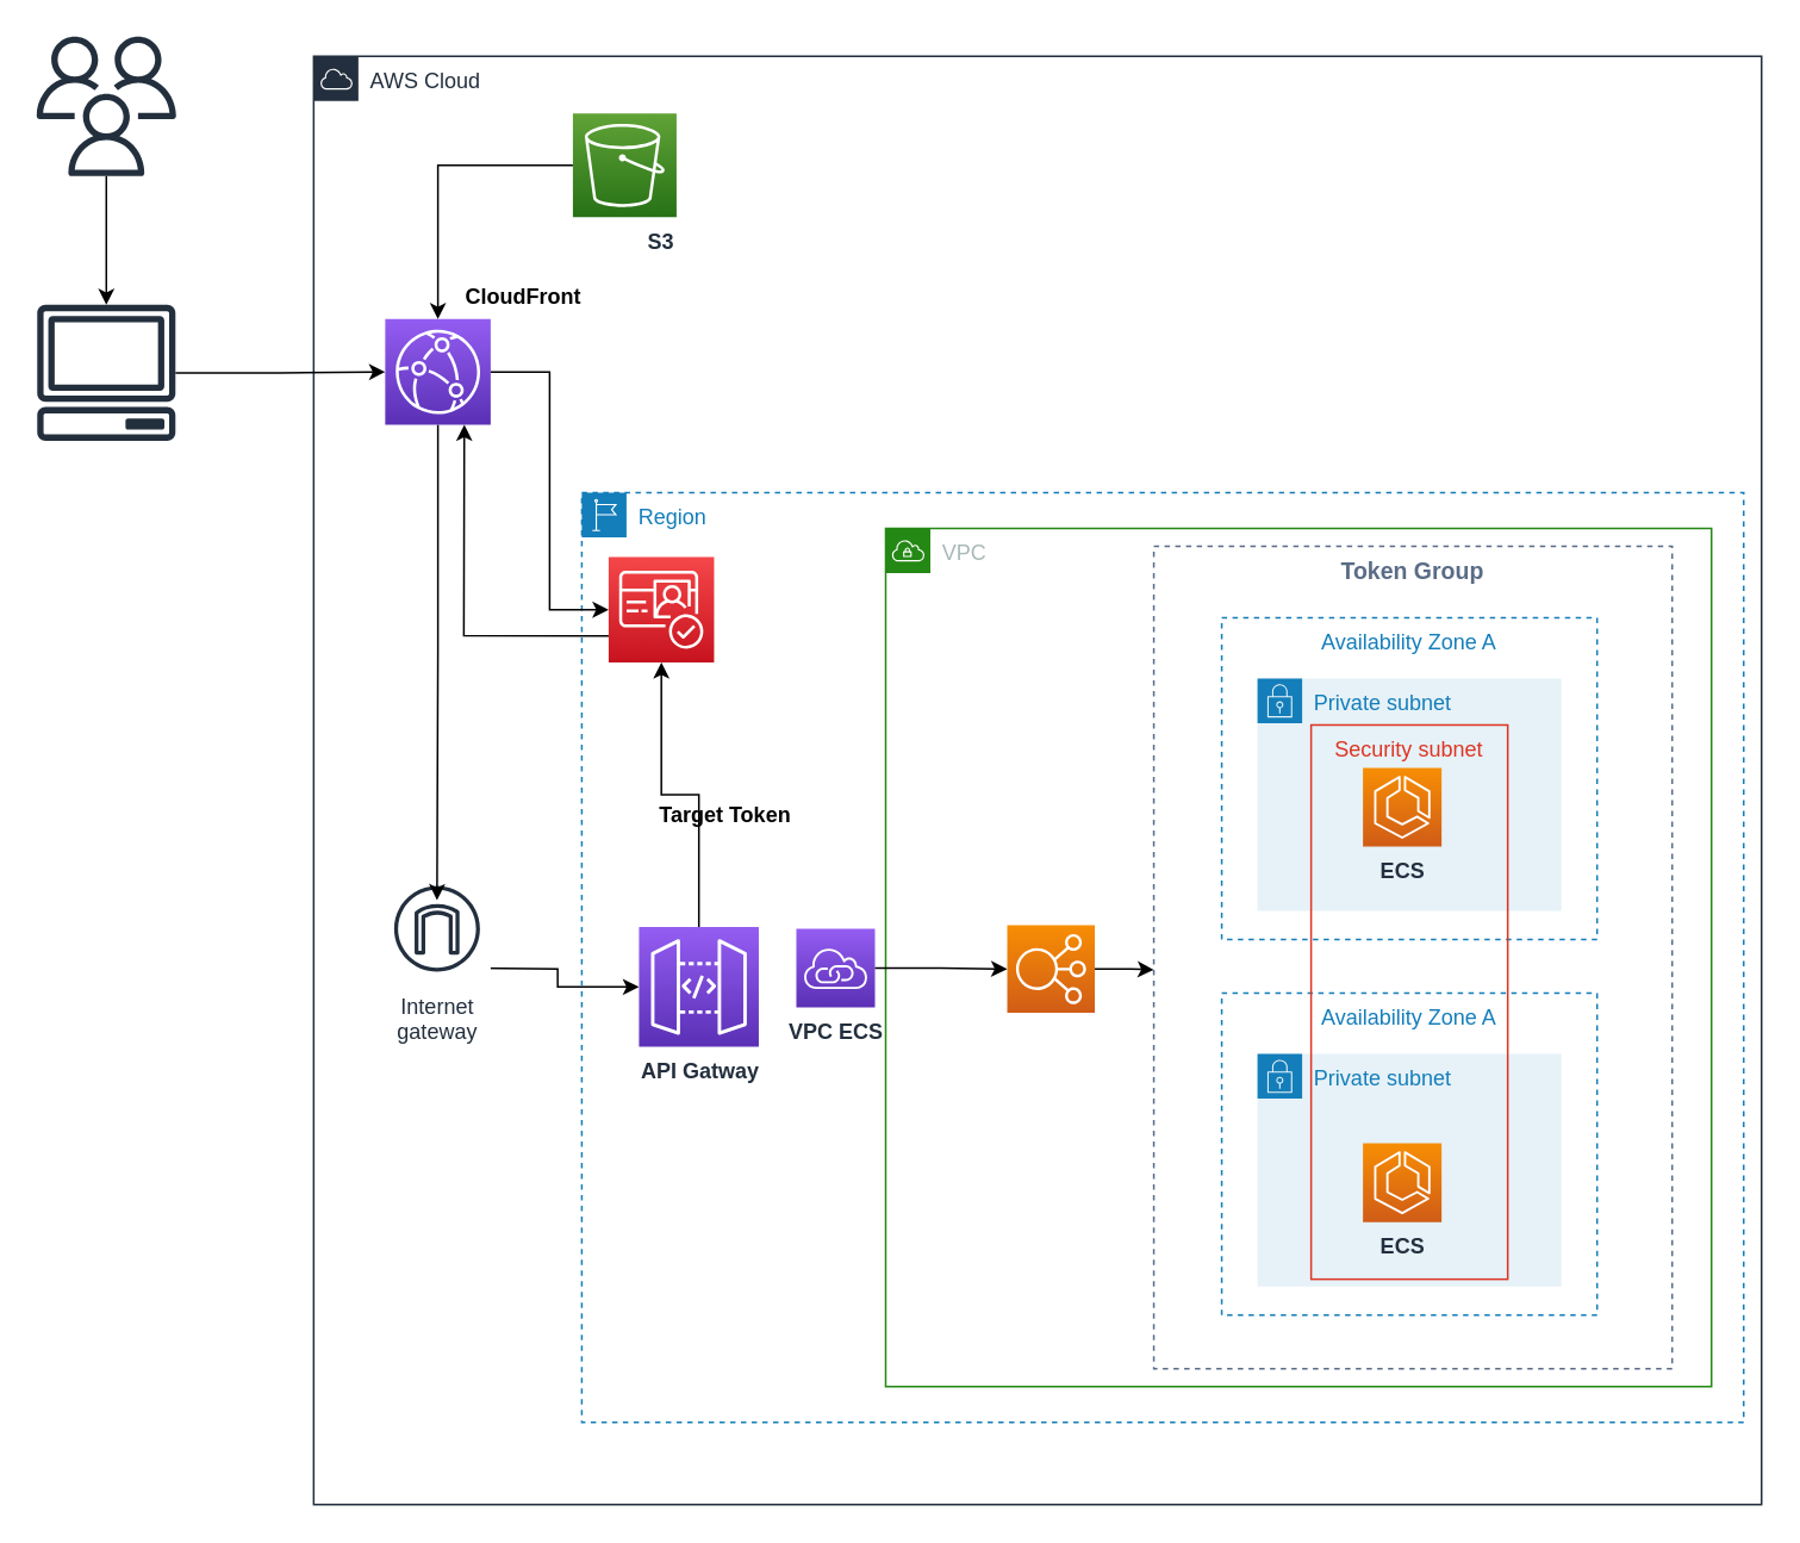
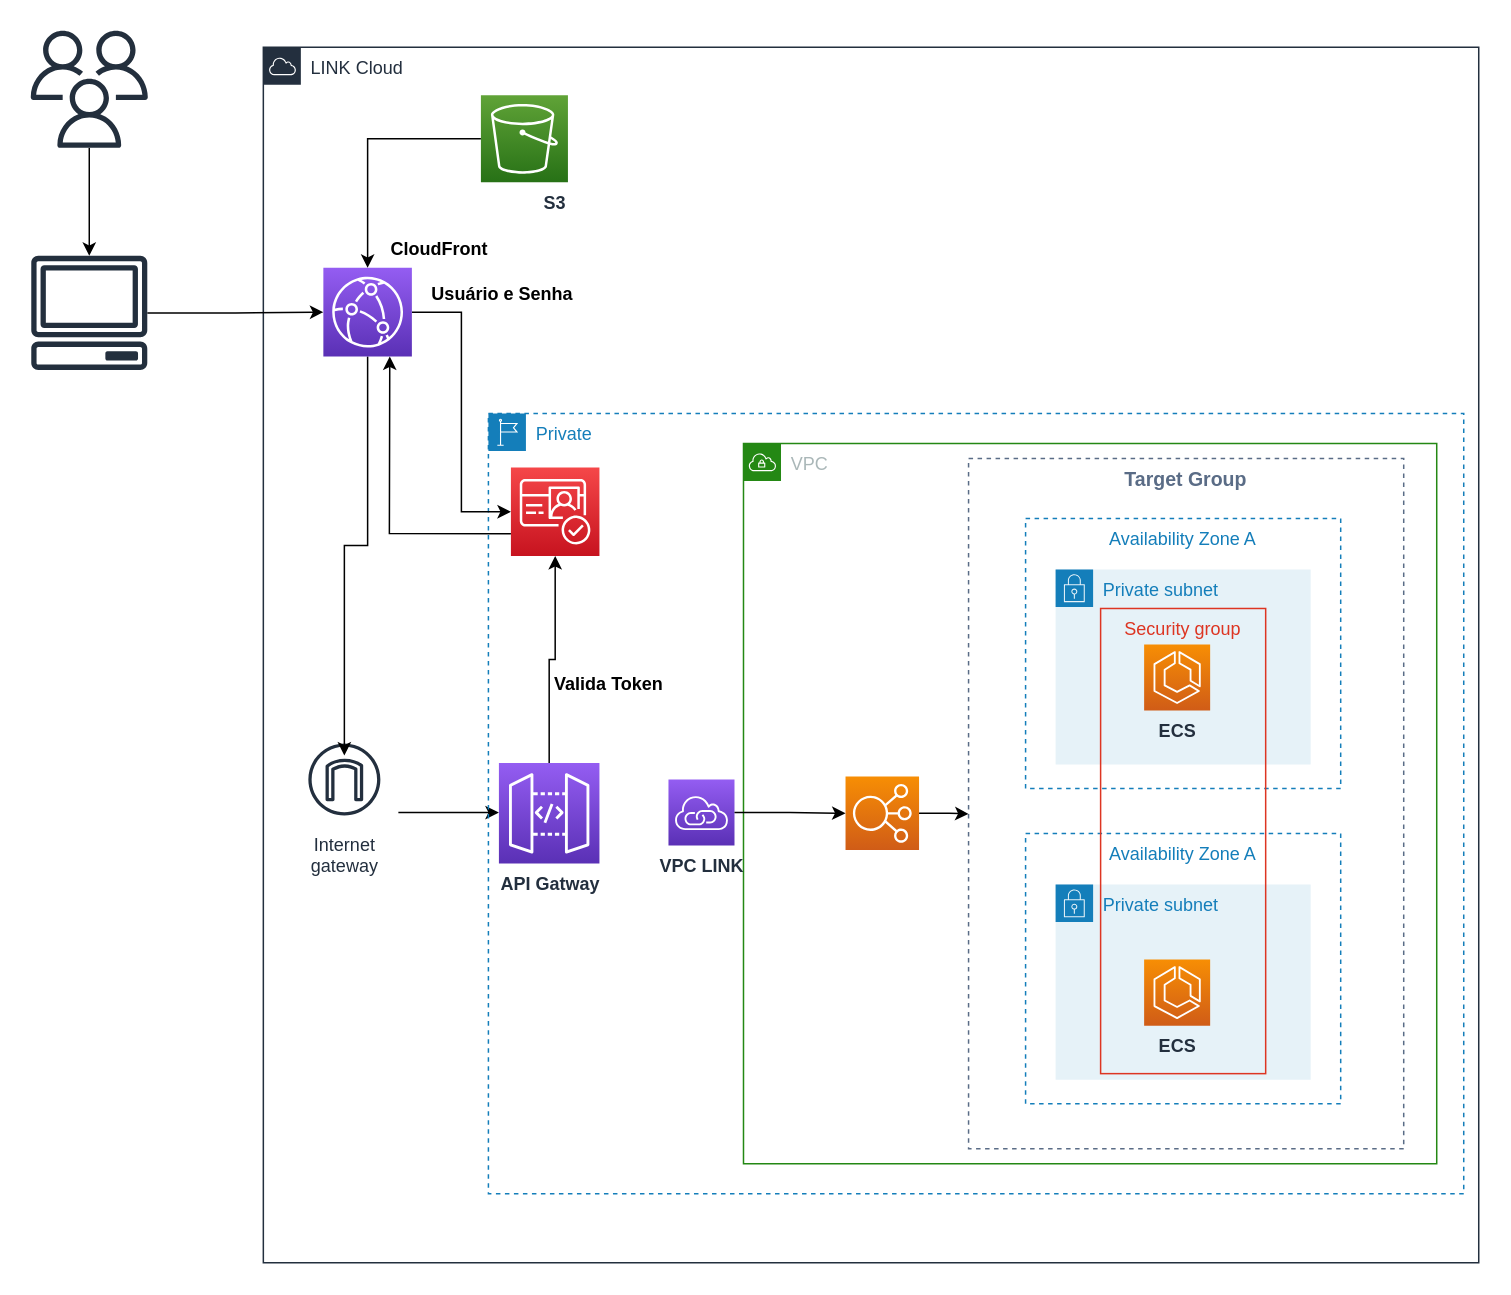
- <mxCell id="2" value="AWS Cloud" style="points=[[0,0],[0.25,0],[0.5,0],[0.75,0],[1,0],[1,0.25],[1,0.5],[1,0.75],[1,1],[0.75,1],[0.5,1],[0.25,1],[0,1],[0,0.75],[0,0.5],[0,0.25]];outlineConnect=0;gradientColor=none;html=1;whiteSpace=wrap;fontSize=12;fontStyle=0;container=1;pointerEvents=0;collapsible=0;recursiveResize=0;shape=mxgraph.aws4.group;grIcon=mxgraph.aws4.group_aws_cloud;strokeColor=#232F3E;fillColor=none;verticalAlign=top;align=left;spacingLeft=30;fontColor=#232F3E;dashed=0;" parent="1" vertex="1"><mxGeometry x="175" y="31" width="810" height="810" as="geometry" /></mxCell>
+ <mxCell id="2" value="LINK Cloud" style="points=[[0,0],[0.25,0],[0.5,0],[0.75,0],[1,0],[1,0.25],[1,0.5],[1,0.75],[1,1],[0.75,1],[0.5,1],[0.25,1],[0,1],[0,0.75],[0,0.5],[0,0.25]];outlineConnect=0;gradientColor=none;html=1;whiteSpace=wrap;fontSize=12;fontStyle=0;container=1;pointerEvents=0;collapsible=0;recursiveResize=0;shape=mxgraph.aws4.group;grIcon=mxgraph.aws4.group_aws_cloud;strokeColor=#232F3E;fillColor=none;verticalAlign=top;align=left;spacingLeft=30;fontColor=#232F3E;dashed=0;" parent="1" vertex="1"><mxGeometry x="175" y="31" width="810" height="810" as="geometry" /></mxCell>
+ <mxCell id="23" value="Usuário e Senha" style="text;html=1;align=center;verticalAlign=middle;resizable=0;points=[];autosize=1;strokeColor=none;fillColor=none;fontStyle=1" vertex="1" parent="2"><mxGeometry x="99" y="150" width="120" height="30" as="geometry" /></mxCell>
- <mxCell id="14" value="Region" style="points=[[0,0],[0.25,0],[0.5,0],[0.75,0],[1,0],[1,0.25],[1,0.5],[1,0.75],[1,1],[0.75,1],[0.5,1],[0.25,1],[0,1],[0,0.75],[0,0.5],[0,0.25]];outlineConnect=0;gradientColor=none;html=1;whiteSpace=wrap;fontSize=12;fontStyle=0;container=1;pointerEvents=0;collapsible=0;recursiveResize=0;shape=mxgraph.aws4.group;grIcon=mxgraph.aws4.group_region;strokeColor=#147EBA;fillColor=none;verticalAlign=top;align=left;spacingLeft=30;fontColor=#147EBA;dashed=1;" parent="2" vertex="1"><mxGeometry x="150" y="244" width="650" height="520" as="geometry" /></mxCell>
+ <mxCell id="14" value="Private" style="points=[[0,0],[0.25,0],[0.5,0],[0.75,0],[1,0],[1,0.25],[1,0.5],[1,0.75],[1,1],[0.75,1],[0.5,1],[0.25,1],[0,1],[0,0.75],[0,0.5],[0,0.25]];outlineConnect=0;gradientColor=none;html=1;whiteSpace=wrap;fontSize=12;fontStyle=0;container=1;pointerEvents=0;collapsible=0;recursiveResize=0;shape=mxgraph.aws4.group;grIcon=mxgraph.aws4.group_region;strokeColor=#147EBA;fillColor=none;verticalAlign=top;align=left;spacingLeft=30;fontColor=#147EBA;dashed=1;" parent="2" vertex="1"><mxGeometry x="150" y="244" width="650" height="520" as="geometry" /></mxCell>
- <mxCell id="18" value="&lt;b&gt;&lt;font style=&quot;font-size: 13px;&quot;&gt;Token Group&lt;/font&gt;&lt;/b&gt;" style="fillColor=none;strokeColor=#5A6C86;dashed=1;verticalAlign=top;fontStyle=0;fontColor=#5A6C86;whiteSpace=wrap;html=1;" parent="14" vertex="1"><mxGeometry x="320" y="30" width="290" height="460" as="geometry" /></mxCell>
+ <mxCell id="18" value="&lt;b&gt;&lt;font style=&quot;font-size: 13px;&quot;&gt;Target Group&lt;/font&gt;&lt;/b&gt;" style="fillColor=none;strokeColor=#5A6C86;dashed=1;verticalAlign=top;fontStyle=0;fontColor=#5A6C86;whiteSpace=wrap;html=1;" parent="14" vertex="1"><mxGeometry x="320" y="30" width="290" height="460" as="geometry" /></mxCell>
- <mxCell id="10" value="Security subnet" style="fillColor=none;strokeColor=#DD3522;verticalAlign=top;fontStyle=0;fontColor=#DD3522;whiteSpace=wrap;html=1;" parent="3" vertex="1"><mxGeometry x="238" y="110" width="110" height="310" as="geometry" /></mxCell>
+ <mxCell id="10" value="Security group" style="fillColor=none;strokeColor=#DD3522;verticalAlign=top;fontStyle=0;fontColor=#DD3522;whiteSpace=wrap;html=1;" parent="3" vertex="1"><mxGeometry x="238" y="110" width="110" height="310" as="geometry" /></mxCell>
- <mxCell id="19" value="Target Token" style="text;html=1;align=center;verticalAlign=middle;resizable=0;points=[];autosize=1;strokeColor=none;fillColor=none;fontStyle=1" vertex="1" parent="14"><mxGeometry x="30" y="166" width="100" height="30" as="geometry" /></mxCell>
+ <mxCell id="19" value="Valida Token" style="text;html=1;align=center;verticalAlign=middle;resizable=0;points=[];autosize=1;strokeColor=none;fillColor=none;fontStyle=1" vertex="1" parent="14"><mxGeometry x="30" y="166" width="100" height="30" as="geometry" /></mxCell>
- <mxCell id="13" value="Internet&#10;gateway" style="sketch=0;outlineConnect=0;fontColor=#232F3E;gradientColor=none;strokeColor=#232F3E;fillColor=#ffffff;dashed=0;verticalLabelPosition=bottom;verticalAlign=top;align=center;html=1;fontSize=12;fontStyle=0;aspect=fixed;shape=mxgraph.aws4.resourceIcon;resIcon=mxgraph.aws4.internet_gateway;" parent="2" vertex="1"><mxGeometry x="39" y="458" width="60" height="60" as="geometry" /></mxCell>
+ <mxCell id="13" value="Internet&#10;gateway" style="sketch=0;outlineConnect=0;fontColor=#232F3E;gradientColor=none;strokeColor=#232F3E;fillColor=#ffffff;dashed=0;verticalLabelPosition=bottom;verticalAlign=top;align=center;html=1;fontSize=12;fontStyle=0;aspect=fixed;shape=mxgraph.aws4.resourceIcon;resIcon=mxgraph.aws4.internet_gateway;" parent="2" vertex="1"><mxGeometry x="24" y="458" width="60" height="60" as="geometry" /></mxCell>
- <mxCell id="17" value="API Gatway" style="sketch=0;points=[[0,0,0],[0.25,0,0],[0.5,0,0],[0.75,0,0],[1,0,0],[0,1,0],[0.25,1,0],[0.5,1,0],[0.75,1,0],[1,1,0],[0,0.25,0],[0,0.5,0],[0,0.75,0],[1,0.25,0],[1,0.5,0],[1,0.75,0]];outlineConnect=0;fontColor=#232F3E;gradientColor=#945DF2;gradientDirection=north;fillColor=#5A30B5;strokeColor=#ffffff;dashed=0;verticalLabelPosition=bottom;verticalAlign=top;align=center;html=1;fontSize=12;fontStyle=1;aspect=fixed;shape=mxgraph.aws4.resourceIcon;resIcon=mxgraph.aws4.api_gateway;" parent="14" vertex="1"><mxGeometry x="32" y="243" width="67" height="67" as="geometry" /></mxCell>
+ <mxCell id="17" value="API Gatway" style="sketch=0;points=[[0,0,0],[0.25,0,0],[0.5,0,0],[0.75,0,0],[1,0,0],[0,1,0],[0.25,1,0],[0.5,1,0],[0.75,1,0],[1,1,0],[0,0.25,0],[0,0.5,0],[0,0.75,0],[1,0.25,0],[1,0.5,0],[1,0.75,0]];outlineConnect=0;fontColor=#232F3E;gradientColor=#945DF2;gradientDirection=north;fillColor=#5A30B5;strokeColor=#ffffff;dashed=0;verticalLabelPosition=bottom;verticalAlign=top;align=center;html=1;fontSize=12;fontStyle=1;aspect=fixed;shape=mxgraph.aws4.resourceIcon;resIcon=mxgraph.aws4.api_gateway;" parent="14" vertex="1"><mxGeometry x="7" y="233" width="67" height="67" as="geometry" /></mxCell>
- <mxCell id="15" value="VPC ECS" style="sketch=0;points=[[0,0,0],[0.25,0,0],[0.5,0,0],[0.75,0,0],[1,0,0],[0,1,0],[0.25,1,0],[0.5,1,0],[0.75,1,0],[1,1,0],[0,0.25,0],[0,0.5,0],[0,0.75,0],[1,0.25,0],[1,0.5,0],[1,0.75,0]];outlineConnect=0;fontColor=#232F3E;gradientColor=#945DF2;gradientDirection=north;fillColor=#5A30B5;strokeColor=#ffffff;dashed=0;verticalLabelPosition=bottom;verticalAlign=top;align=center;html=1;fontSize=12;fontStyle=1;aspect=fixed;shape=mxgraph.aws4.resourceIcon;resIcon=mxgraph.aws4.vpc_privatelink;" parent="14" vertex="1"><mxGeometry x="120" y="244" width="44" height="44" as="geometry" /></mxCell>
+ <mxCell id="15" value="VPC LINK" style="sketch=0;points=[[0,0,0],[0.25,0,0],[0.5,0,0],[0.75,0,0],[1,0,0],[0,1,0],[0.25,1,0],[0.5,1,0],[0.75,1,0],[1,1,0],[0,0.25,0],[0,0.5,0],[0,0.75,0],[1,0.25,0],[1,0.5,0],[1,0.75,0]];outlineConnect=0;fontColor=#232F3E;gradientColor=#945DF2;gradientDirection=north;fillColor=#5A30B5;strokeColor=#ffffff;dashed=0;verticalLabelPosition=bottom;verticalAlign=top;align=center;html=1;fontSize=12;fontStyle=1;aspect=fixed;shape=mxgraph.aws4.resourceIcon;resIcon=mxgraph.aws4.vpc_privatelink;" parent="14" vertex="1"><mxGeometry x="120" y="244" width="44" height="44" as="geometry" /></mxCell>
